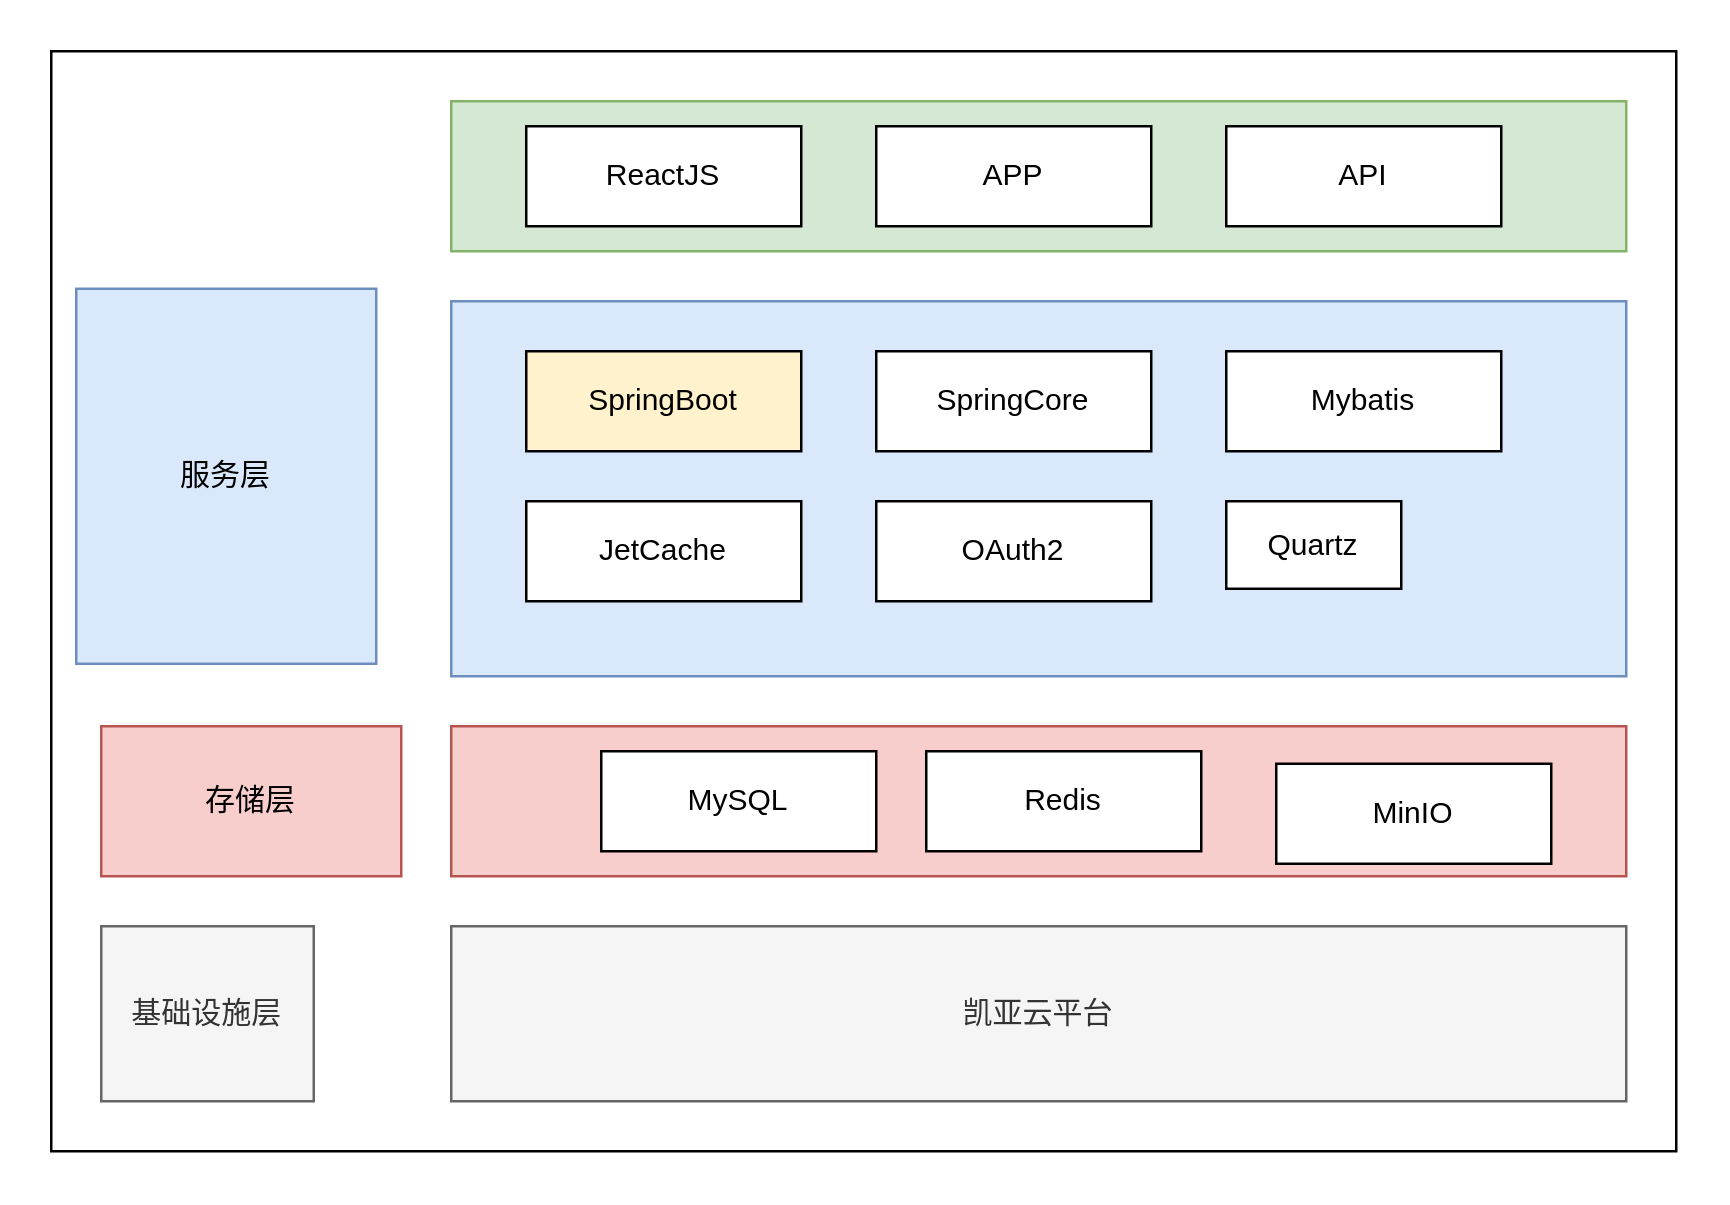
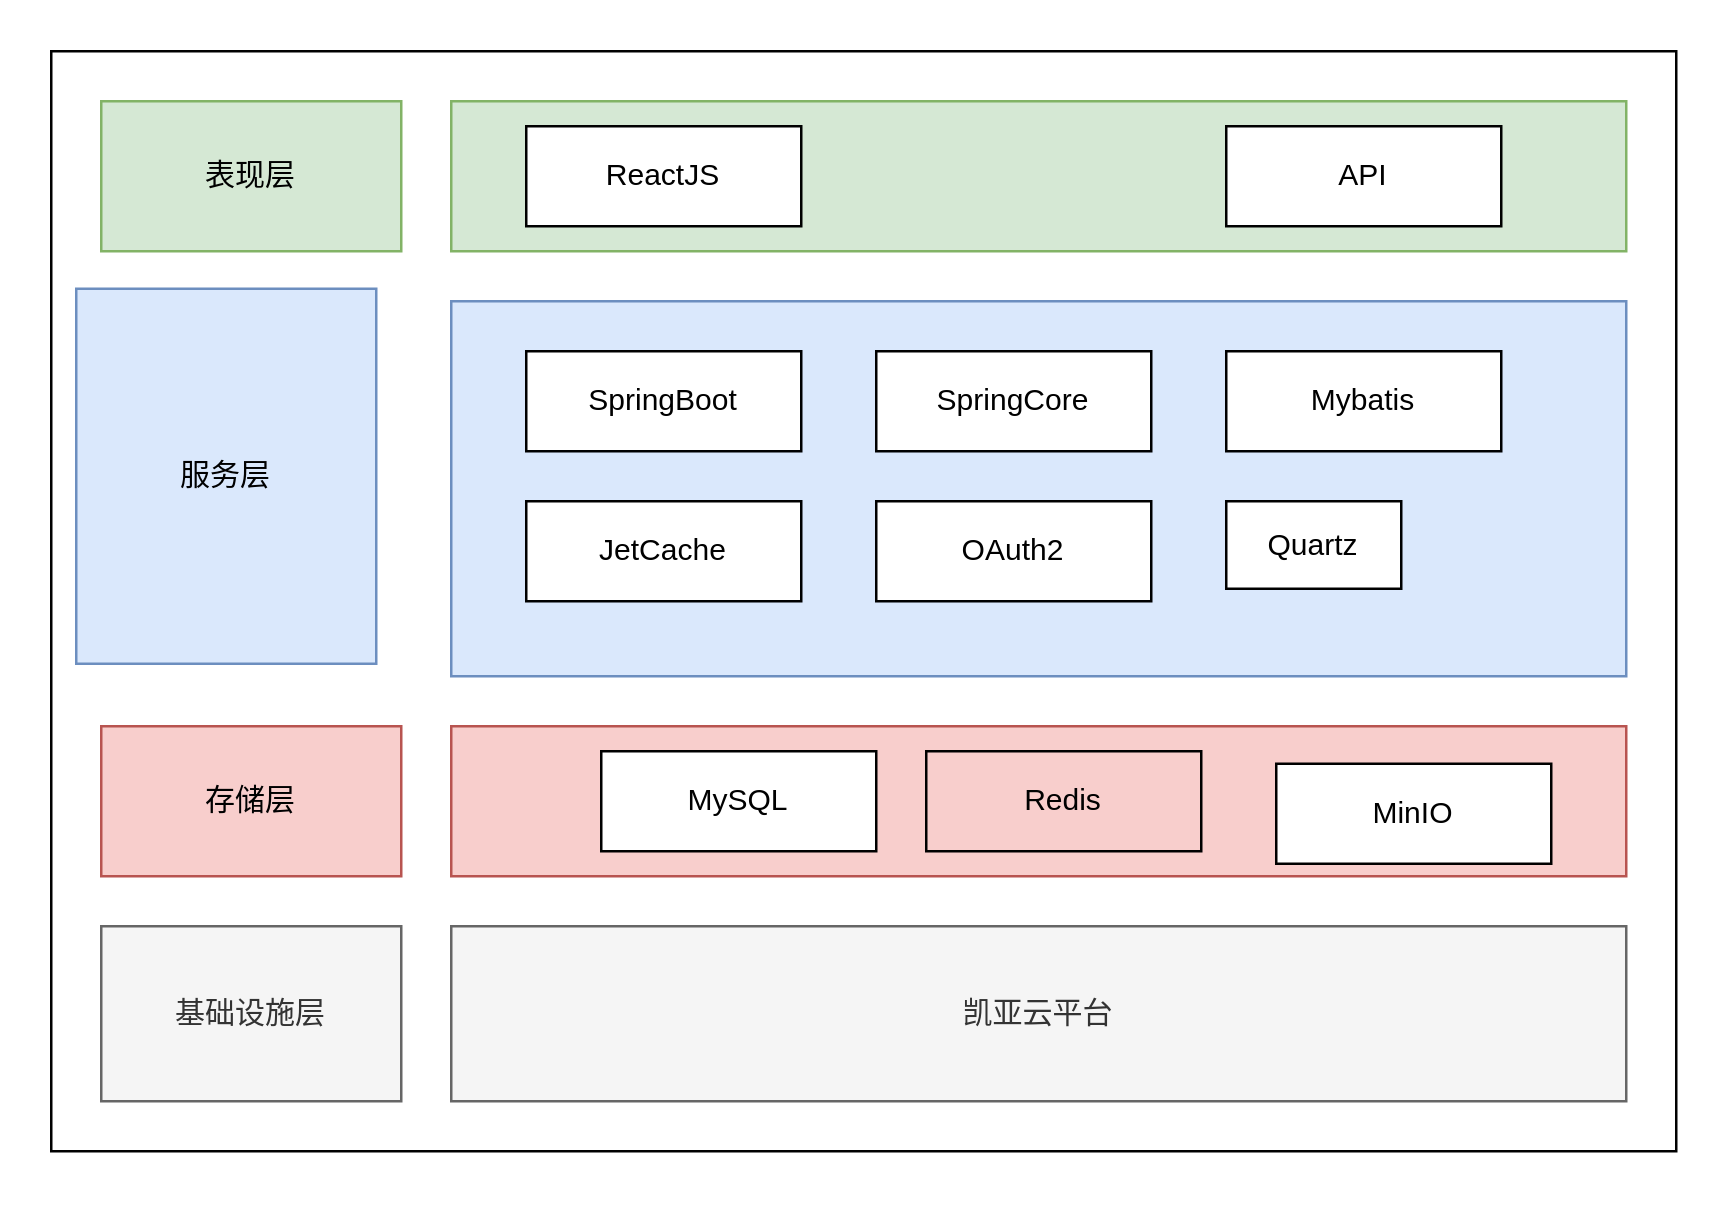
+ <mxCell id="18" value="表现层" style="rounded=0;whiteSpace=wrap;html=1;fillColor=#d5e8d4;strokeColor=#82b366;" parent="1" vertex="1"><mxGeometry x="40" y="40" width="120" height="60" as="geometry" /></mxCell>
- <mxCell id="9" value="APP" style="rounded=0;whiteSpace=wrap;html=1;" parent="1" vertex="1"><mxGeometry x="350" y="50" width="110" height="40" as="geometry" /></mxCell>
- <mxCell id="12" value="SpringBoot" style="rounded=0;whiteSpace=wrap;html=1;fillColor=#fff2cc;" parent="1" vertex="1"><mxGeometry x="210" y="140" width="110" height="40" as="geometry" /></mxCell>
+ <mxCell id="12" value="SpringBoot" style="rounded=0;whiteSpace=wrap;html=1;" parent="1" vertex="1"><mxGeometry x="210" y="140" width="110" height="40" as="geometry" /></mxCell>
- <mxCell id="6" value="Redis" style="rounded=0;whiteSpace=wrap;html=1;" parent="1" vertex="1"><mxGeometry x="370" y="300" width="110" height="40" as="geometry" /></mxCell>
+ <mxCell id="6" value="Redis" style="rounded=0;whiteSpace=wrap;html=1;fillColor=#f8cecc;" parent="1" vertex="1"><mxGeometry x="370" y="300" width="110" height="40" as="geometry" /></mxCell>
- <mxCell id="21" value="基础设施层" style="rounded=0;whiteSpace=wrap;html=1;fillColor=#f5f5f5;strokeColor=#666666;fontColor=#333333;" parent="1" vertex="1"><mxGeometry x="40" y="370" width="85" height="70" as="geometry" /></mxCell>
+ <mxCell id="21" value="基础设施层" style="rounded=0;whiteSpace=wrap;html=1;fillColor=#f5f5f5;strokeColor=#666666;fontColor=#333333;" parent="1" vertex="1"><mxGeometry x="40" y="370" width="120" height="70" as="geometry" /></mxCell>
